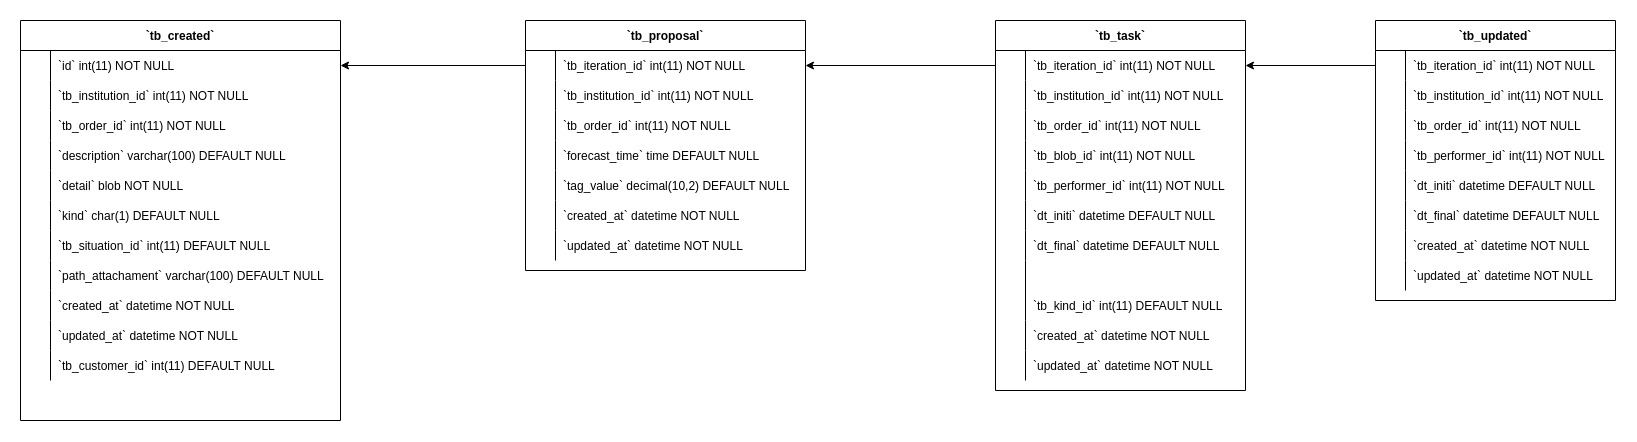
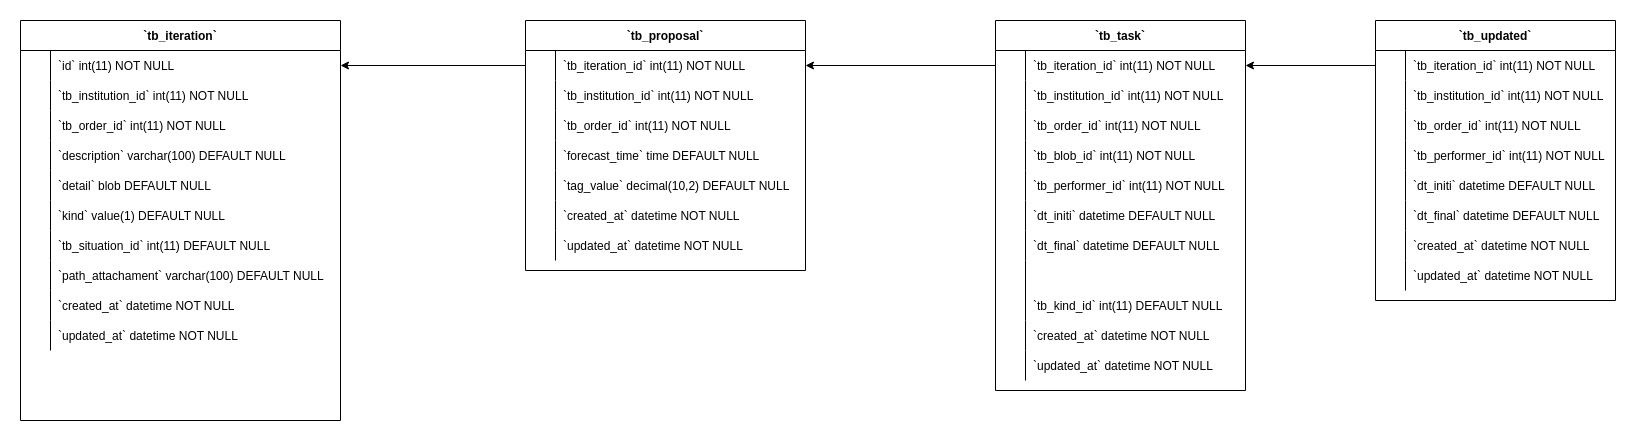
- <mxCell id="2" value="`tb_created`" style="shape=table;startSize=30;container=1;collapsible=1;childLayout=tableLayout;fixedRows=1;rowLines=0;fontStyle=1;align=center;resizeLast=1;" parent="1" vertex="1"><mxGeometry x="20" y="20" width="320" height="400" as="geometry" /></mxCell>
+ <mxCell id="2" value="`tb_iteration`" style="shape=table;startSize=30;container=1;collapsible=1;childLayout=tableLayout;fixedRows=1;rowLines=0;fontStyle=1;align=center;resizeLast=1;" parent="1" vertex="1"><mxGeometry x="20" y="20" width="320" height="400" as="geometry" /></mxCell>
- <mxCell id="17" value="`detail` blob NOT NULL" style="shape=partialRectangle;overflow=hidden;connectable=0;fillColor=none;top=0;left=0;bottom=0;right=0;align=left;spacingLeft=6;" parent="15" vertex="1"><mxGeometry x="30" width="290" height="30" as="geometry" /></mxCell>
+ <mxCell id="17" value="`detail` blob DEFAULT NULL" style="shape=partialRectangle;overflow=hidden;connectable=0;fillColor=none;top=0;left=0;bottom=0;right=0;align=left;spacingLeft=6;" parent="15" vertex="1"><mxGeometry x="30" width="290" height="30" as="geometry" /></mxCell>
- <mxCell id="20" value="`kind` char(1) DEFAULT NULL" style="shape=partialRectangle;overflow=hidden;connectable=0;fillColor=none;top=0;left=0;bottom=0;right=0;align=left;spacingLeft=6;" parent="18" vertex="1"><mxGeometry x="30" width="290" height="30" as="geometry" /></mxCell>
+ <mxCell id="20" value="`kind` value(1) DEFAULT NULL" style="shape=partialRectangle;overflow=hidden;connectable=0;fillColor=none;top=0;left=0;bottom=0;right=0;align=left;spacingLeft=6;" parent="18" vertex="1"><mxGeometry x="30" width="290" height="30" as="geometry" /></mxCell>
- <mxCell id="35" value="`tb_customer_id` int(11) DEFAULT NULL" style="shape=partialRectangle;overflow=hidden;connectable=0;fillColor=none;top=0;left=0;bottom=0;right=0;align=left;spacingLeft=6;" parent="33" vertex="1"><mxGeometry x="30" width="290" height="30" as="geometry" /></mxCell>
